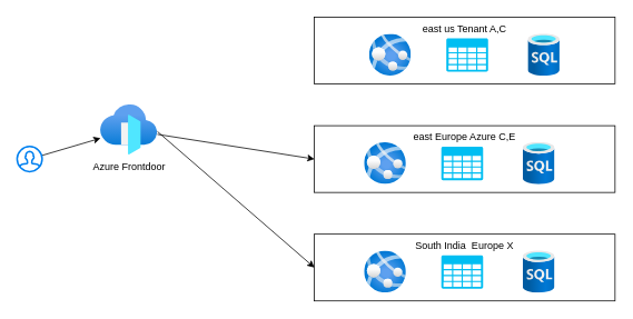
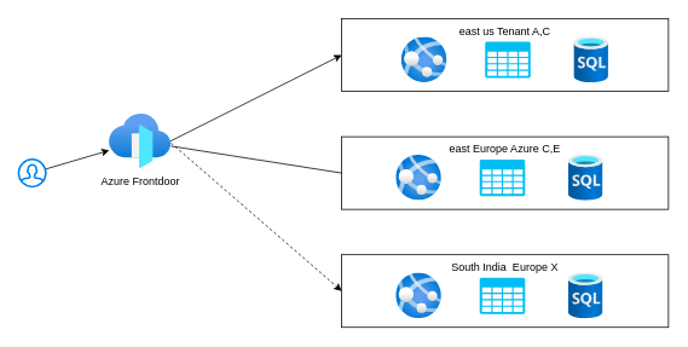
+ <mxCell id="14" style="edgeStyle=none;html=1;entryX=0;entryY=0.5;entryDx=0;entryDy=0;exitX=0.985;exitY=0.5;exitDx=0;exitDy=0;exitPerimeter=0;" edge="1" parent="1" source="17" target="5"><mxGeometry relative="1" as="geometry" /></mxCell>
- <mxCell id="15" style="edgeStyle=none;html=1;entryX=0;entryY=0.5;entryDx=0;entryDy=0;" edge="1" parent="1" source="17" target="6"><mxGeometry relative="1" as="geometry" /></mxCell>
+ <mxCell id="15" style="edgeStyle=none;html=1;entryX=0;entryY=0.5;entryDx=0;entryDy=0;endArrow=none;" edge="1" parent="1" source="17" target="6"><mxGeometry relative="1" as="geometry" /></mxCell>
- <mxCell id="16" style="edgeStyle=none;html=1;entryX=0;entryY=0.5;entryDx=0;entryDy=0;exitX=1;exitY=0.533;exitDx=0;exitDy=0;exitPerimeter=0;" edge="1" parent="1" source="17" target="7"><mxGeometry relative="1" as="geometry" /></mxCell>
+ <mxCell id="16" style="edgeStyle=none;html=1;entryX=0;entryY=0.5;entryDx=0;entryDy=0;exitX=1;exitY=0.533;exitDx=0;exitDy=0;exitPerimeter=0;dashed=1;" edge="1" parent="1" source="17" target="7"><mxGeometry relative="1" as="geometry" /></mxCell>
